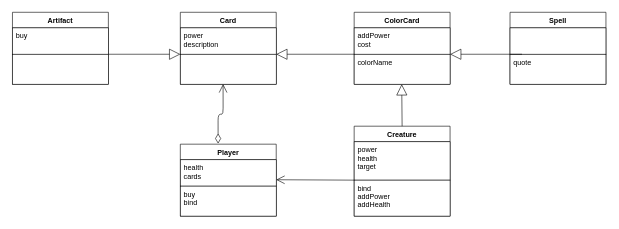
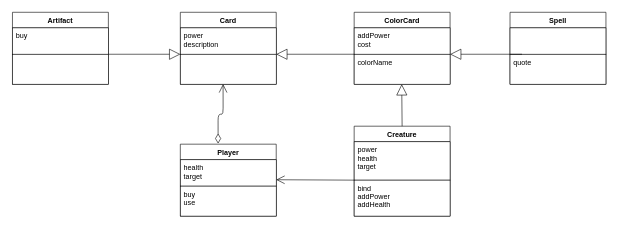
- <mxCell id="9" value="health&#10;cards" style="text;strokeColor=#000000;fillColor=#FFFFFF;align=left;verticalAlign=top;spacingLeft=4;spacingRight=4;overflow=hidden;rotatable=0;points=[[0,0.5],[1,0.5]];portConstraint=eastwest;fontColor=#000000;" vertex="1" parent="8"><mxGeometry y="26" width="160" height="44" as="geometry" /></mxCell>
+ <mxCell id="9" value="health&#10;target" style="text;strokeColor=#000000;fillColor=#FFFFFF;align=left;verticalAlign=top;spacingLeft=4;spacingRight=4;overflow=hidden;rotatable=0;points=[[0,0.5],[1,0.5]];portConstraint=eastwest;fontColor=#000000;" vertex="1" parent="8"><mxGeometry y="26" width="160" height="44" as="geometry" /></mxCell>
- <mxCell id="10" value="buy&#10;bind" style="text;strokeColor=#000000;fillColor=#FFFFFF;align=left;verticalAlign=top;spacingLeft=4;spacingRight=4;overflow=hidden;rotatable=0;points=[[0,0.5],[1,0.5]];portConstraint=eastwest;fontColor=#000000;" vertex="1" parent="8"><mxGeometry y="70" width="160" height="50" as="geometry" /></mxCell>
+ <mxCell id="10" value="buy&#10;use" style="text;strokeColor=#000000;fillColor=#FFFFFF;align=left;verticalAlign=top;spacingLeft=4;spacingRight=4;overflow=hidden;rotatable=0;points=[[0,0.5],[1,0.5]];portConstraint=eastwest;fontColor=#000000;" vertex="1" parent="8"><mxGeometry y="70" width="160" height="50" as="geometry" /></mxCell>
